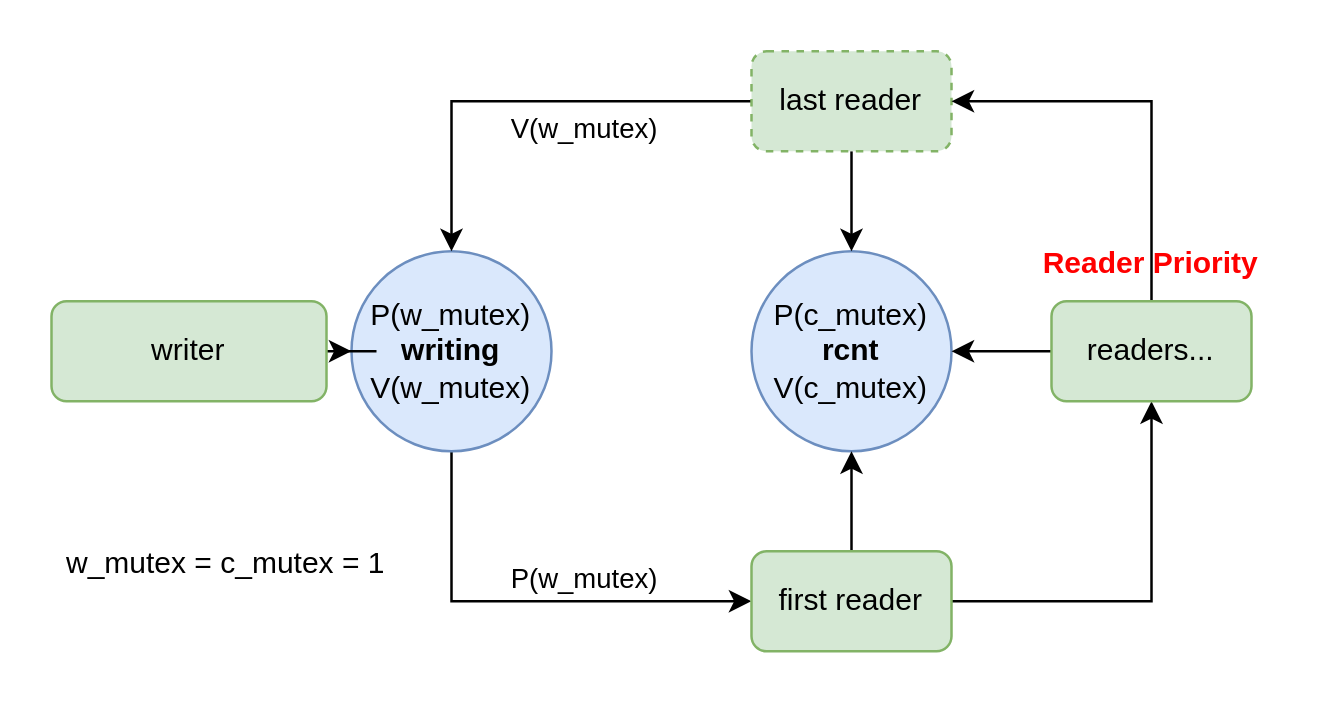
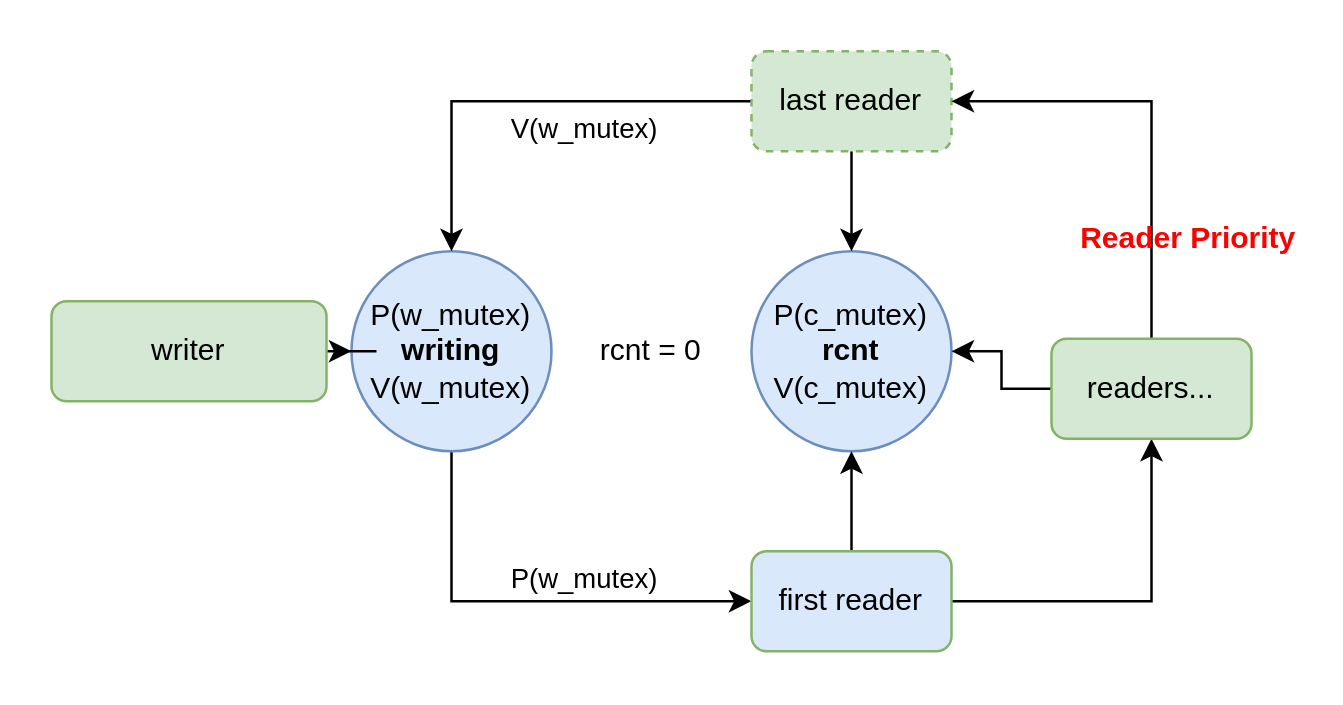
- <mxCell id="18" value="&lt;b&gt;&lt;font style=&quot;color: rgb(255, 0, 0);&quot;&gt;Reader Priority&lt;/font&gt;&lt;/b&gt;" style="text;html=1;align=center;verticalAlign=middle;whiteSpace=wrap;rounded=0;" vertex="1" parent="1"><mxGeometry x="405" y="90" width="110" height="30" as="geometry" /></mxCell>
+ <mxCell id="18" value="&lt;b&gt;&lt;font style=&quot;color: rgb(255, 0, 0);&quot;&gt;Reader Priority&lt;/font&gt;&lt;/b&gt;" style="text;html=1;align=center;verticalAlign=middle;whiteSpace=wrap;rounded=0;" vertex="1" parent="1"><mxGeometry x="420" y="80" width="110" height="30" as="geometry" /></mxCell>
+ <mxCell id="20" value="rcnt = 0" style="text;html=1;align=center;verticalAlign=middle;whiteSpace=wrap;rounded=0;" vertex="1" parent="1"><mxGeometry x="230" y="125" width="60" height="30" as="geometry" /></mxCell>
- <mxCell id="17" value="readers..." style="rounded=1;whiteSpace=wrap;html=1;fillColor=#d5e8d4;strokeColor=#82b366;" vertex="1" parent="1"><mxGeometry x="420" y="120" width="80" height="40" as="geometry" /></mxCell>
+ <mxCell id="17" value="readers..." style="rounded=1;whiteSpace=wrap;html=1;fillColor=#d5e8d4;strokeColor=#82b366;" vertex="1" parent="1"><mxGeometry x="420" y="135" width="80" height="40" as="geometry" /></mxCell>
- <mxCell id="19" value="w_mutex = c_mutex = 1" style="text;html=1;align=center;verticalAlign=middle;whiteSpace=wrap;rounded=0;" vertex="1" parent="1"><mxGeometry x="20" y="210" width="140" height="30" as="geometry" /></mxCell>
- <mxCell id="10" value="first reader" style="rounded=1;whiteSpace=wrap;html=1;fillColor=#d5e8d4;strokeColor=#82b366;" vertex="1" parent="1"><mxGeometry x="300" y="220" width="80" height="40" as="geometry" /></mxCell>
+ <mxCell id="10" value="first reader" style="rounded=1;whiteSpace=wrap;html=1;fillColor=#dae8fc;strokeColor=#82b366;" vertex="1" parent="1"><mxGeometry x="300" y="220" width="80" height="40" as="geometry" /></mxCell>
